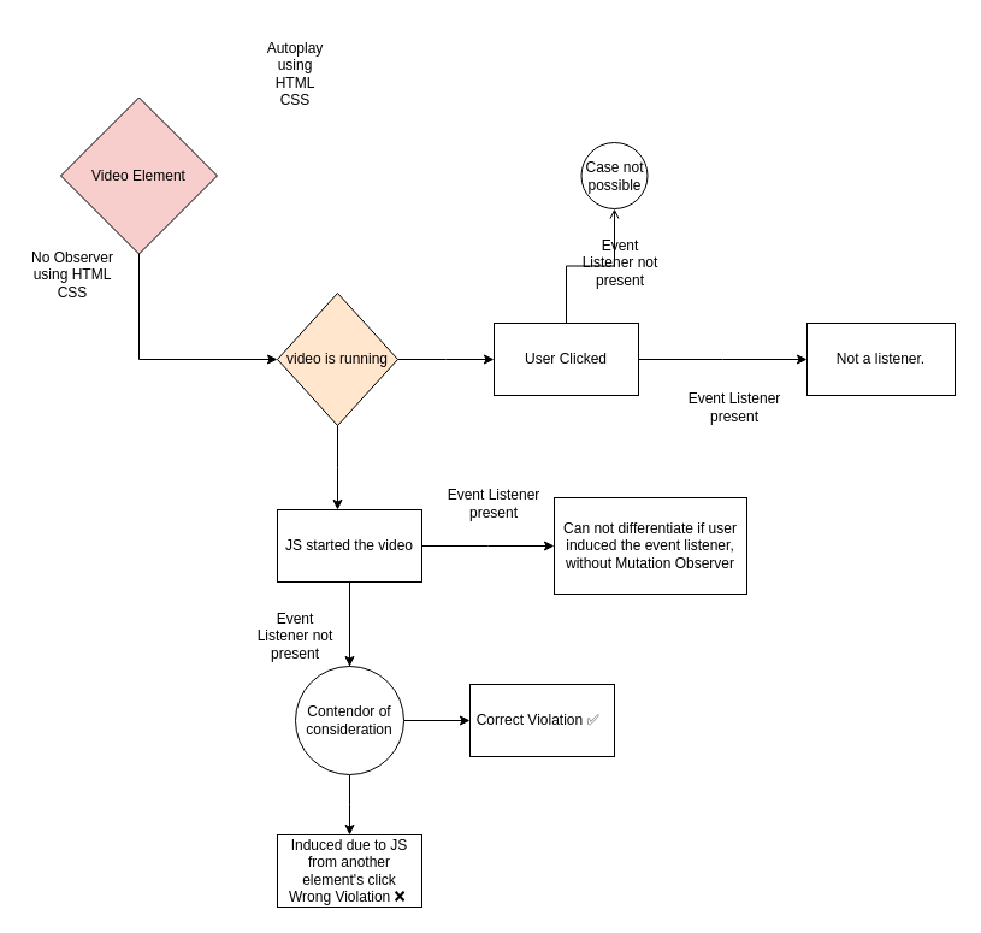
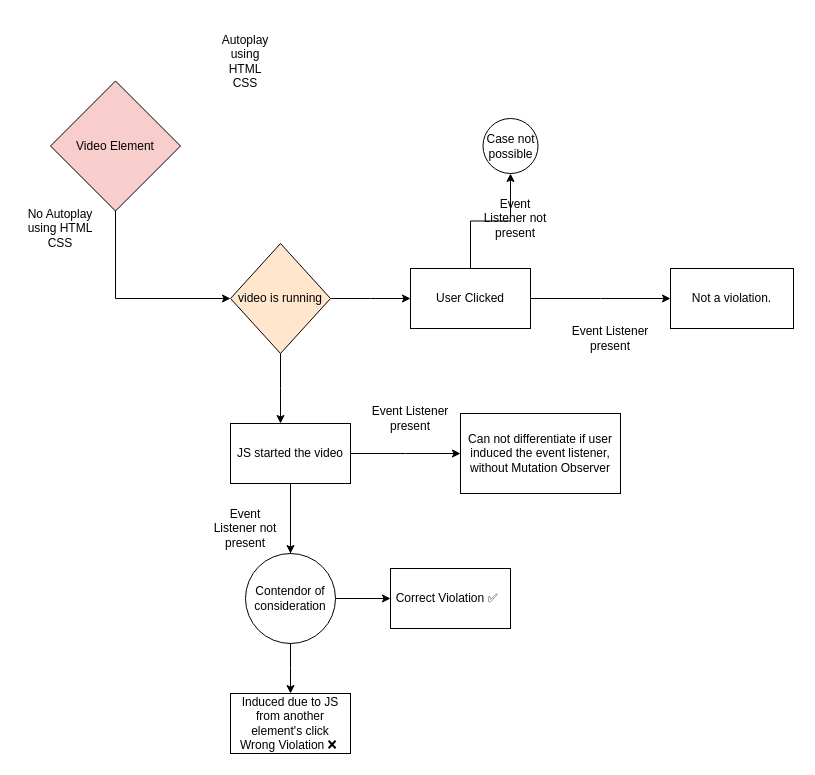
- <mxCell id="6" style="edgeStyle=orthogonalEdgeStyle;rounded=0;orthogonalLoop=1;jettySize=auto;html=1;endArrow=open;" parent="1" source="7" target="15" edge="1"><mxGeometry relative="1" as="geometry"><mxPoint x="470" y="203" as="targetPoint" /></mxGeometry></mxCell>
+ <mxCell id="6" style="edgeStyle=orthogonalEdgeStyle;rounded=0;orthogonalLoop=1;jettySize=auto;html=1;" parent="1" source="7" target="15" edge="1"><mxGeometry relative="1" as="geometry"><mxPoint x="470" y="203" as="targetPoint" /></mxGeometry></mxCell>
- <mxCell id="21" value="No Observer using HTML CSS" style="text;html=1;align=center;verticalAlign=middle;whiteSpace=wrap;rounded=0;" parent="1" vertex="1"><mxGeometry x="20" y="188" width="80" height="80" as="geometry" /></mxCell>
+ <mxCell id="21" value="No Autoplay using HTML CSS" style="text;html=1;align=center;verticalAlign=middle;whiteSpace=wrap;rounded=0;" parent="1" vertex="1"><mxGeometry x="20" y="188" width="80" height="80" as="geometry" /></mxCell>
- <mxCell id="18" value="Not a listener." style="rounded=0;whiteSpace=wrap;html=1;" parent="1" vertex="1"><mxGeometry x="670" y="268" width="123" height="60" as="geometry" /></mxCell>
+ <mxCell id="18" value="Not a violation." style="rounded=0;whiteSpace=wrap;html=1;" parent="1" vertex="1"><mxGeometry x="670" y="268" width="123" height="60" as="geometry" /></mxCell>
